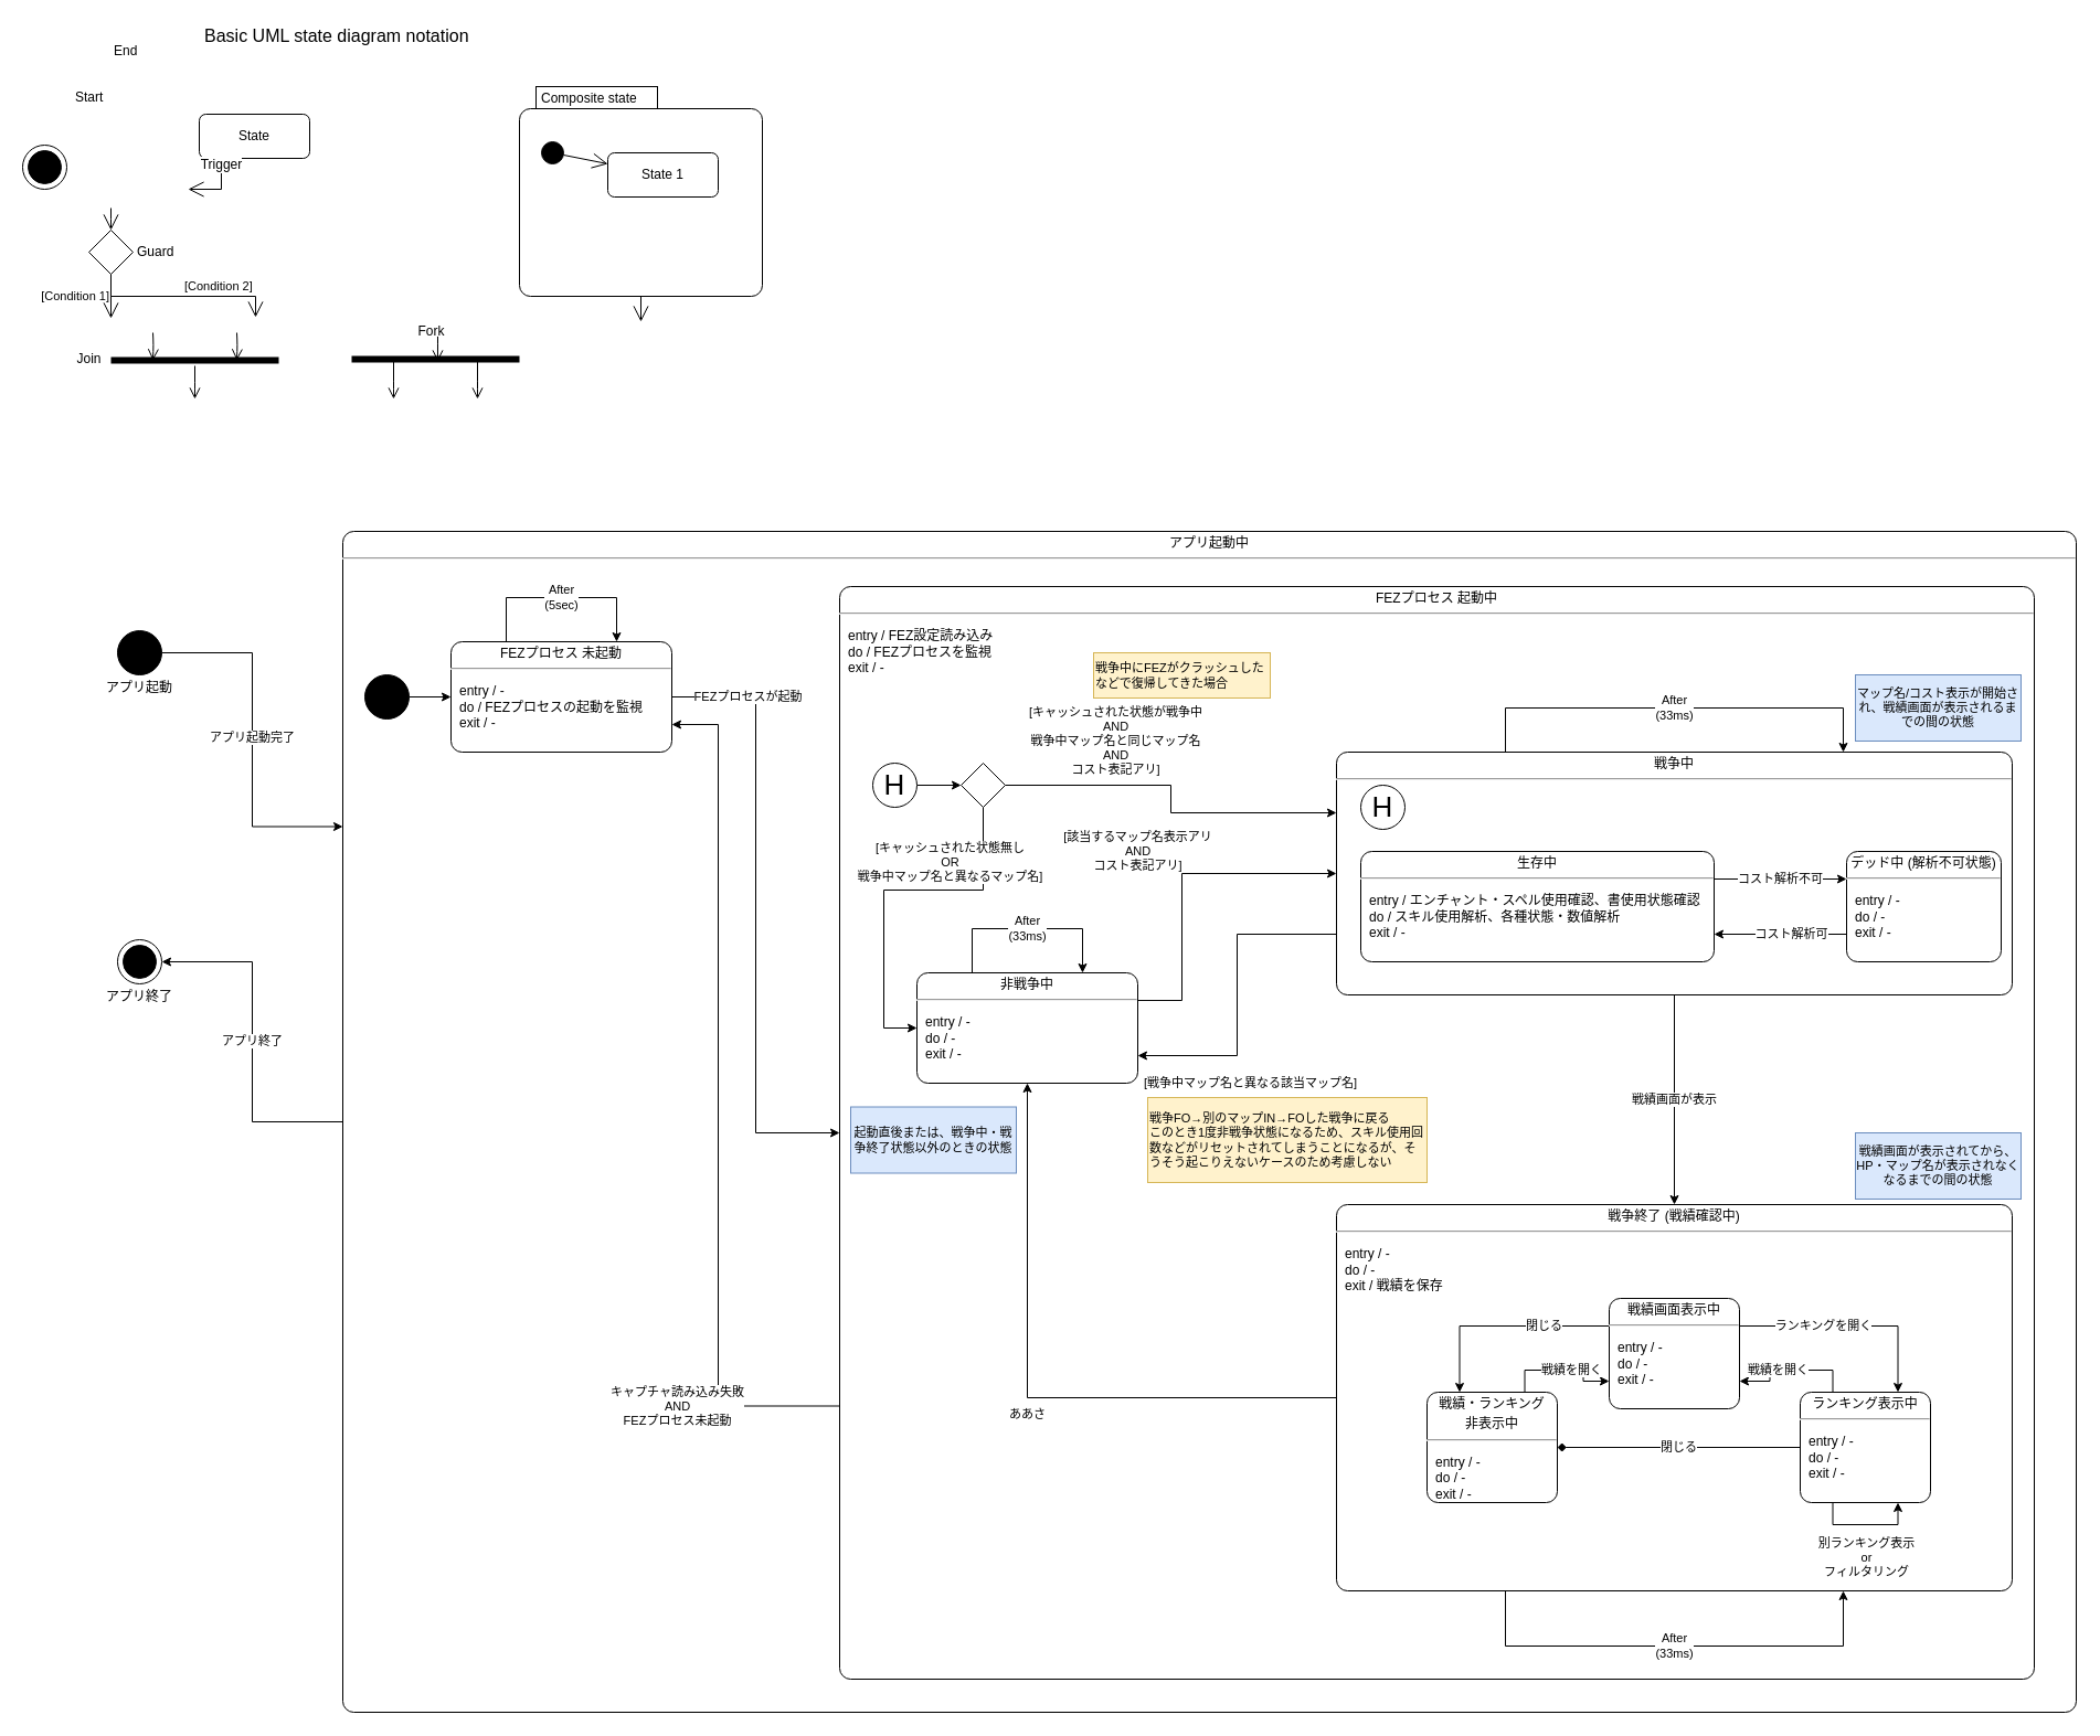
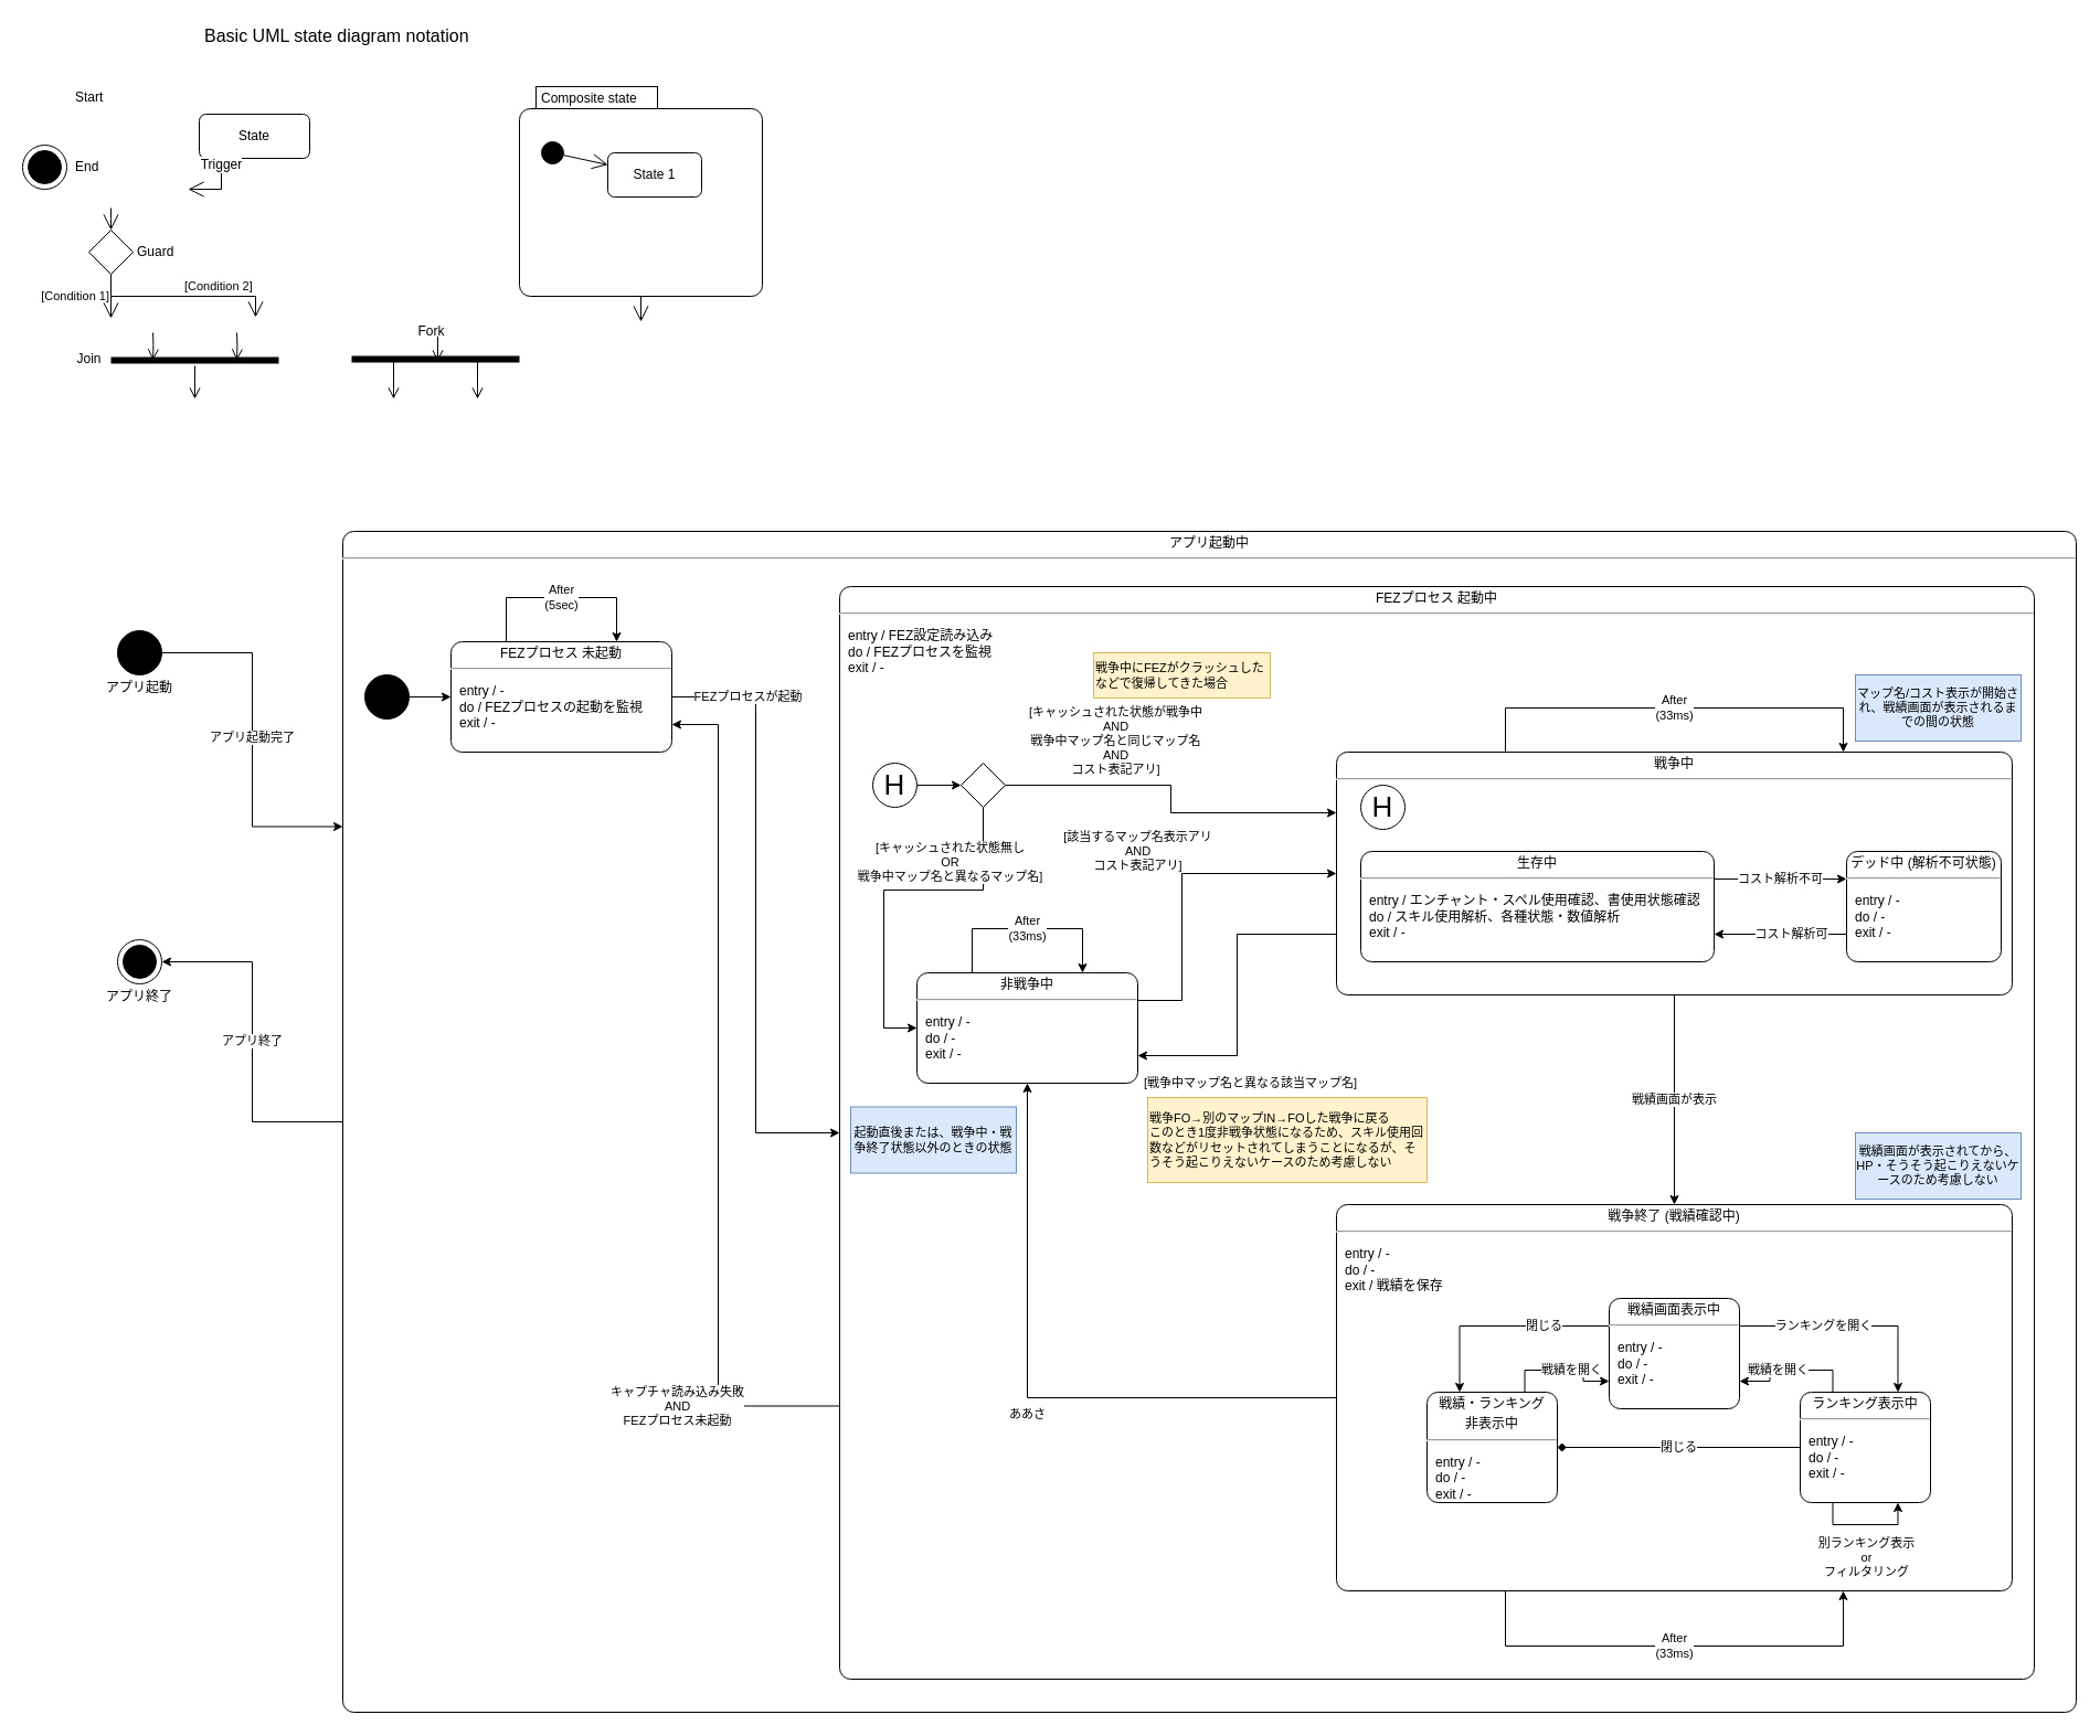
- <mxCell id="16" value="End" style="text;html=1;resizable=0;points=[];autosize=1;align=left;verticalAlign=top;spacingTop=-4;fontColor=#000000;" vertex="1" parent="1"><mxGeometry x="101" y="36" width="40" height="20" as="geometry" /></mxCell>
+ <mxCell id="16" value="End" style="text;html=1;resizable=0;points=[];autosize=1;align=left;verticalAlign=top;spacingTop=-4;fontColor=#000000;" vertex="1" parent="1"><mxGeometry x="66" y="141" width="40" height="20" as="geometry" /></mxCell>
- <mxCell id="13" value="State 1" style="strokeColor=#000000;fillColor=#FFFFFF;gradientColor=inherit;shape=rect;html=1;rounded=1;whiteSpace=wrap;align=center;fontColor=#000000;" vertex="1" parent="11"><mxGeometry x="80" y="60" width="100" height="40" as="geometry" /></mxCell>
+ <mxCell id="13" value="State 1" style="strokeColor=#000000;fillColor=#FFFFFF;gradientColor=inherit;shape=rect;html=1;rounded=1;whiteSpace=wrap;align=center;fontColor=#000000;" vertex="1" parent="11"><mxGeometry x="80" y="60" width="85" height="40" as="geometry" /></mxCell>
- <mxCell id="71" value="戦績画面が表示されてから、HP・マップ名が表示されなくなるまでの間の状態" style="rounded=0;whiteSpace=wrap;html=1;fontSize=11;align=center;verticalAlign=middle;fillColor=#dae8fc;strokeColor=#6c8ebf;" vertex="1" parent="1"><mxGeometry x="1680" y="1026" width="150" height="60" as="geometry" /></mxCell>
+ <mxCell id="71" value="戦績画面が表示されてから、HP・そうそう起こりえないケースのため考慮しない" style="rounded=0;whiteSpace=wrap;html=1;fontSize=11;align=center;verticalAlign=middle;fillColor=#dae8fc;strokeColor=#6c8ebf;" vertex="1" parent="1"><mxGeometry x="1680" y="1026" width="150" height="60" as="geometry" /></mxCell>
